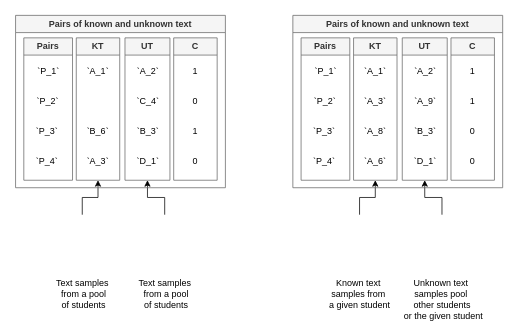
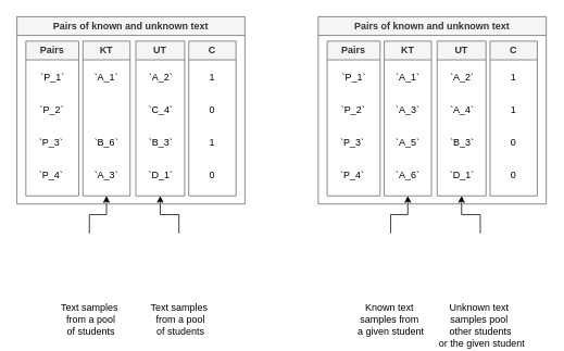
- <mxCell id="38" value="`A_9`" style="text;html=1;align=center;verticalAlign=middle;whiteSpace=wrap;rounded=0;" vertex="1" parent="36"><mxGeometry x="1" y="70" width="60" height="30" as="geometry" /></mxCell>
+ <mxCell id="38" value="`A_4`" style="text;html=1;align=center;verticalAlign=middle;whiteSpace=wrap;rounded=0;" vertex="1" parent="36"><mxGeometry x="1" y="70" width="60" height="30" as="geometry" /></mxCell>
- <mxCell id="34" value="`A_8`" style="text;html=1;align=center;verticalAlign=middle;whiteSpace=wrap;rounded=0;" vertex="1" parent="31"><mxGeometry x="-1" y="110" width="60" height="30" as="geometry" /></mxCell>
+ <mxCell id="34" value="`A_5`" style="text;html=1;align=center;verticalAlign=middle;whiteSpace=wrap;rounded=0;" vertex="1" parent="31"><mxGeometry x="-1" y="110" width="60" height="30" as="geometry" /></mxCell>
